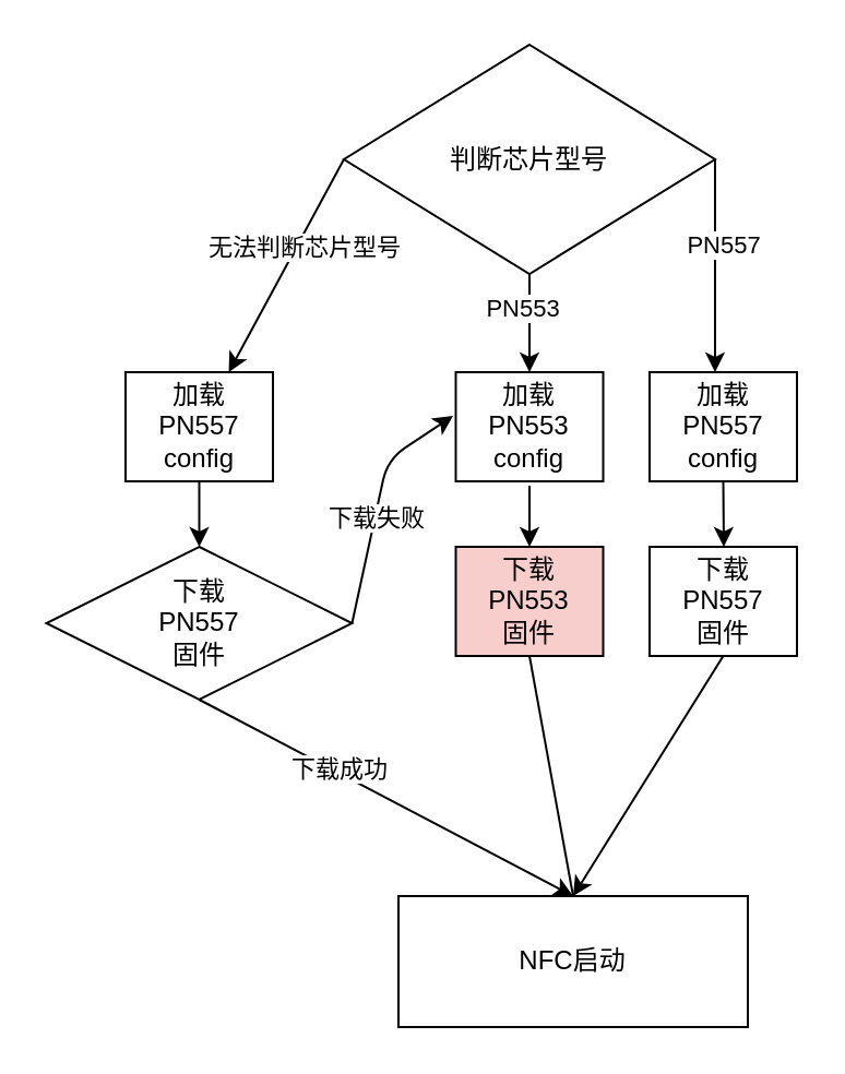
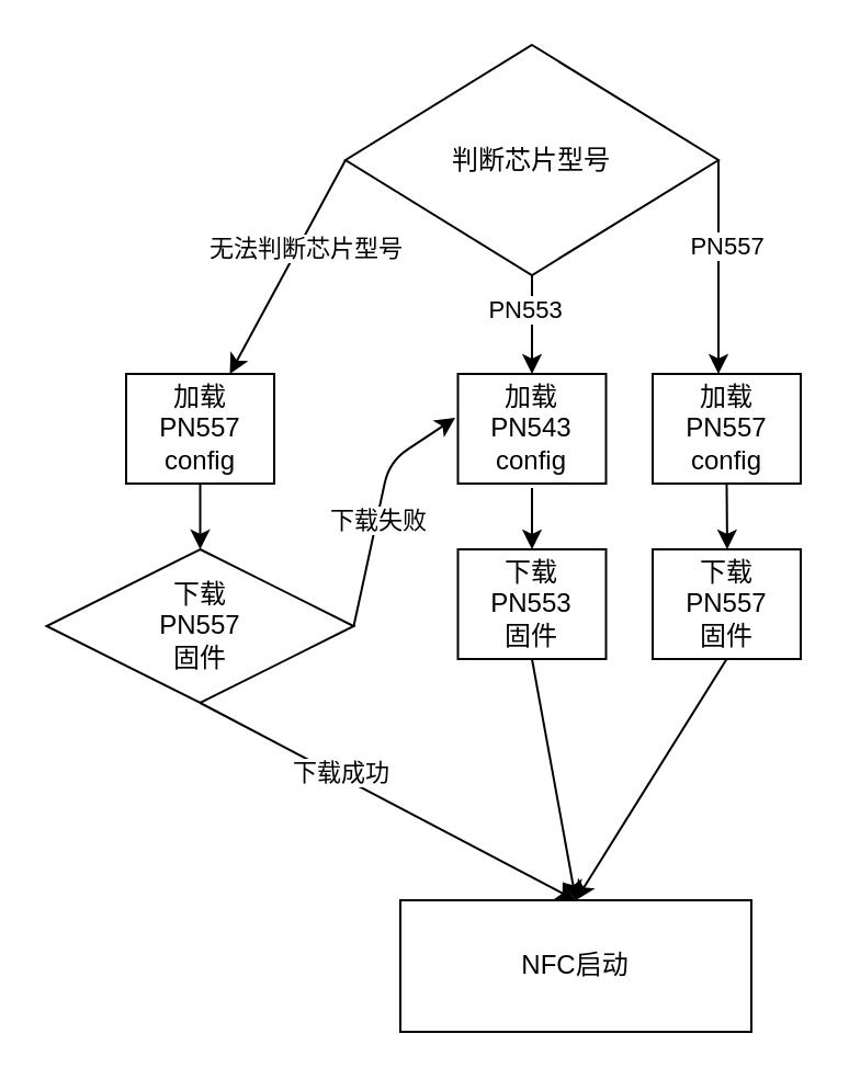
- <mxCell id="7" value="加载&lt;br&gt;PN553&lt;br&gt;config" style="rounded=0;whiteSpace=wrap;html=1;" vertex="1" parent="1"><mxGeometry x="208.25" y="170" width="67.5" height="50" as="geometry" /></mxCell>
+ <mxCell id="7" value="加载&lt;br&gt;PN543&lt;br&gt;config" style="rounded=0;whiteSpace=wrap;html=1;" vertex="1" parent="1"><mxGeometry x="208.25" y="170" width="67.5" height="50" as="geometry" /></mxCell>
- <mxCell id="9" value="下载&lt;br&gt;PN553&lt;br&gt;固件" style="rounded=0;whiteSpace=wrap;html=1;fillColor=#f8cecc;" vertex="1" parent="1"><mxGeometry x="208.25" y="250" width="67.5" height="50" as="geometry" /></mxCell>
+ <mxCell id="9" value="下载&lt;br&gt;PN553&lt;br&gt;固件" style="rounded=0;whiteSpace=wrap;html=1;" vertex="1" parent="1"><mxGeometry x="208.25" y="250" width="67.5" height="50" as="geometry" /></mxCell>
- <mxCell id="14" value="" style="endArrow=none;html=1;exitX=0.5;exitY=1;exitDx=0;exitDy=0;entryX=0.5;entryY=0;entryDx=0;entryDy=0;" edge="1" parent="1" source="9" target="13"><mxGeometry width="50" height="50" relative="1" as="geometry"><mxPoint x="237" y="340" as="sourcePoint" /><mxPoint x="287" y="290" as="targetPoint" /></mxGeometry></mxCell>
+ <mxCell id="14" value="" style="endArrow=classic;html=1;exitX=0.5;exitY=1;exitDx=0;exitDy=0;entryX=0.5;entryY=0;entryDx=0;entryDy=0;" edge="1" parent="1" source="9" target="13"><mxGeometry width="50" height="50" relative="1" as="geometry"><mxPoint x="237" y="340" as="sourcePoint" /><mxPoint x="287" y="290" as="targetPoint" /></mxGeometry></mxCell>
